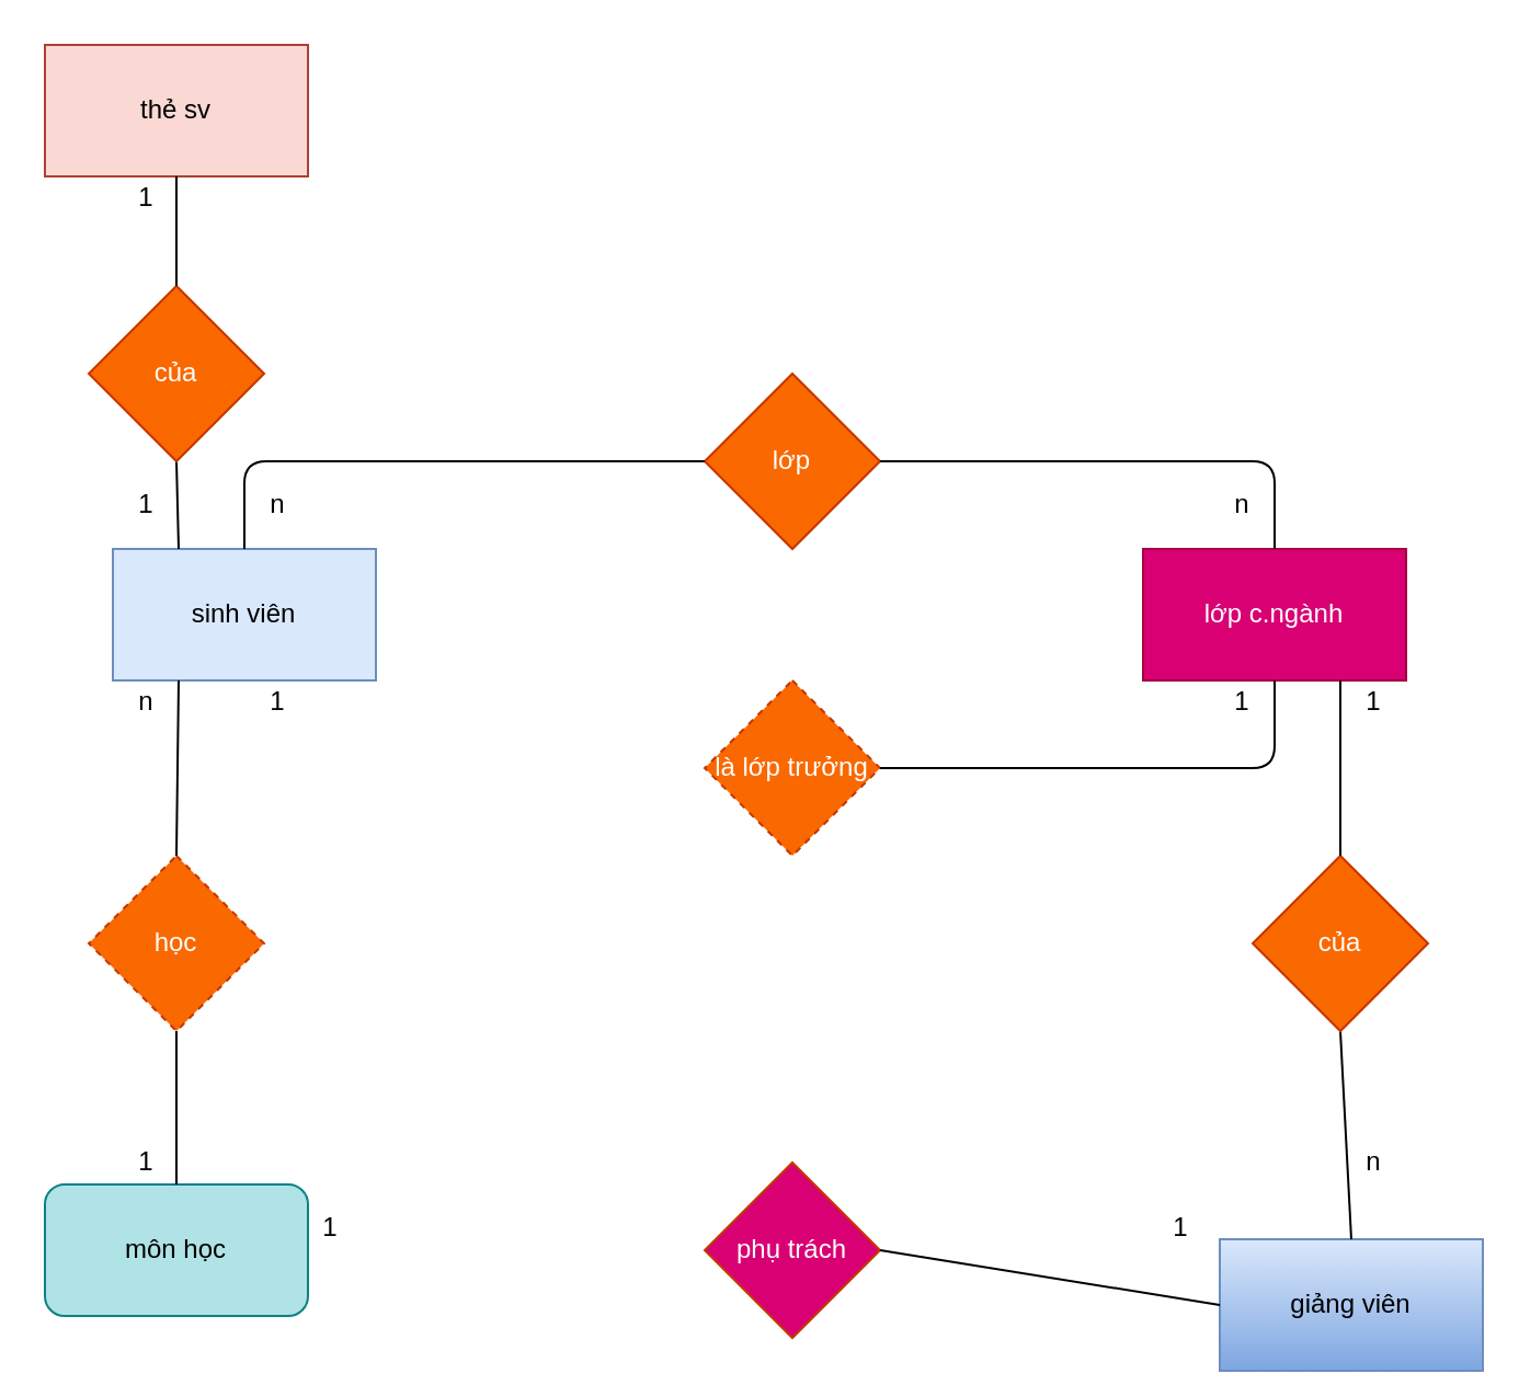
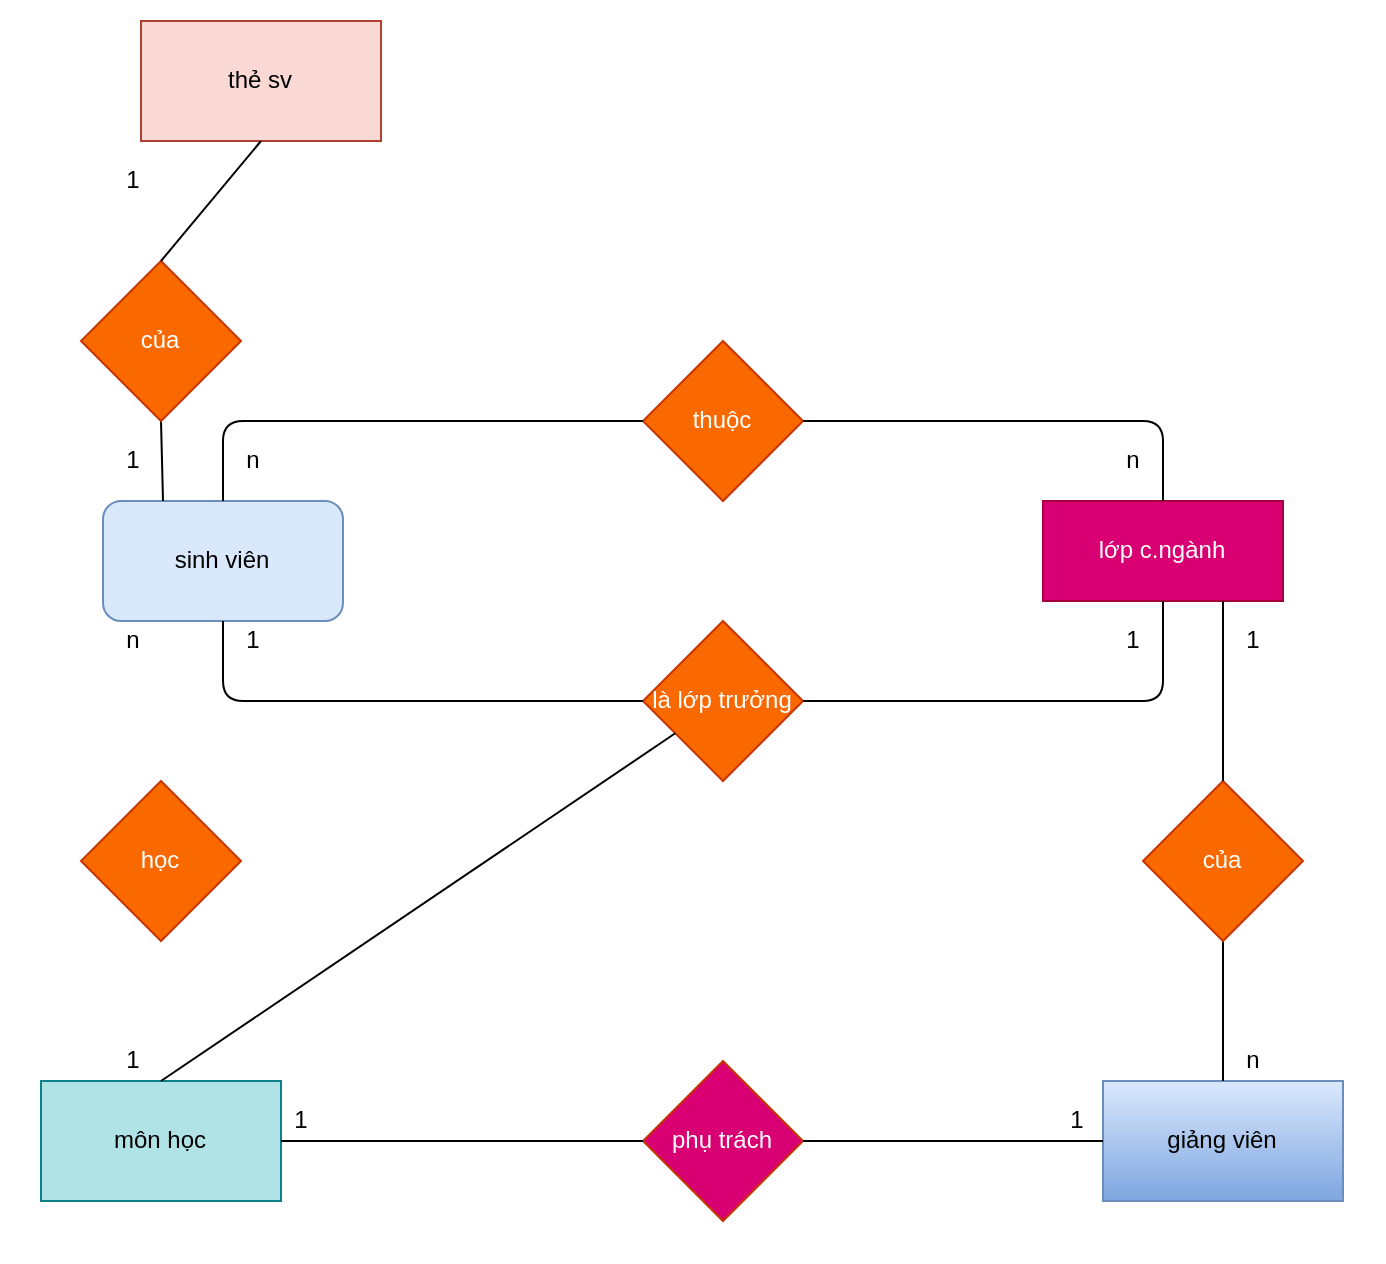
- <mxCell id="10" value="thẻ sv" style="whiteSpace=wrap;html=1;fillColor=#fad9d5;strokeColor=#ae4132;" vertex="1" parent="1"><mxGeometry x="20" y="20" width="120" height="60" as="geometry" /></mxCell>
+ <mxCell id="10" value="thẻ sv" style="whiteSpace=wrap;html=1;fillColor=#fad9d5;strokeColor=#ae4132;" vertex="1" parent="1"><mxGeometry x="70" y="10" width="120" height="60" as="geometry" /></mxCell>
- <mxCell id="3" value="lớp" style="rhombus;whiteSpace=wrap;html=1;fillColor=#fa6800;strokeColor=#C73500;fontColor=#ffffff;" vertex="1" parent="1"><mxGeometry x="321" y="170" width="80" height="80" as="geometry" /></mxCell>
+ <mxCell id="3" value="thuộc" style="rhombus;whiteSpace=wrap;html=1;fillColor=#fa6800;strokeColor=#C73500;fontColor=#ffffff;" vertex="1" parent="1"><mxGeometry x="321" y="170" width="80" height="80" as="geometry" /></mxCell>
- <mxCell id="2" value="sinh viên" style="whiteSpace=wrap;html=1;fillColor=#dae8fc;strokeColor=#6c8ebf;" vertex="1" parent="1"><mxGeometry x="51" y="250" width="120" height="60" as="geometry" /></mxCell>
+ <mxCell id="2" value="sinh viên" style="whiteSpace=wrap;html=1;fillColor=#dae8fc;strokeColor=#6c8ebf;rounded=1;" vertex="1" parent="1"><mxGeometry x="51" y="250" width="120" height="60" as="geometry" /></mxCell>
- <mxCell id="4" value="lớp c.ngành" style="whiteSpace=wrap;html=1;fillColor=#d80073;strokeColor=#A50040;fontColor=#ffffff;" vertex="1" parent="1"><mxGeometry x="521" y="250" width="120" height="60" as="geometry" /></mxCell>
+ <mxCell id="4" value="lớp c.ngành" style="whiteSpace=wrap;html=1;fillColor=#d80073;strokeColor=#A50040;fontColor=#ffffff;" vertex="1" parent="1"><mxGeometry x="521" y="250" width="120" height="50" as="geometry" /></mxCell>
- <mxCell id="16" value="" style="endArrow=none;html=1;entryX=0.25;entryY=1;entryDx=0;entryDy=0;exitX=0.5;exitY=0;exitDx=0;exitDy=0;" edge="1" parent="1" source="15" target="2"><mxGeometry width="50" height="50" relative="1" as="geometry"><mxPoint x="-14" y="360" as="sourcePoint" /><mxPoint x="36" y="310" as="targetPoint" /><Array as="points" /></mxGeometry></mxCell>
+ <mxCell id="8" value="" style="endArrow=none;html=1;exitX=0.5;exitY=1;exitDx=0;exitDy=0;entryX=0;entryY=0.5;entryDx=0;entryDy=0;" edge="1" parent="1" source="2" target="5"><mxGeometry width="50" height="50" relative="1" as="geometry"><mxPoint x="151" y="390" as="sourcePoint" /><mxPoint x="201" y="340" as="targetPoint" /><Array as="points"><mxPoint x="111" y="350" /></Array></mxGeometry></mxCell>
- <mxCell id="5" value="là lớp trưởng" style="rhombus;whiteSpace=wrap;html=1;fillColor=#fa6800;strokeColor=#C73500;fontColor=#ffffff;dashed=1;" vertex="1" parent="1"><mxGeometry x="321" y="310" width="80" height="80" as="geometry" /></mxCell>
+ <mxCell id="5" value="là lớp trưởng" style="rhombus;whiteSpace=wrap;html=1;fillColor=#fa6800;strokeColor=#C73500;fontColor=#ffffff;" vertex="1" parent="1"><mxGeometry x="321" y="310" width="80" height="80" as="geometry" /></mxCell>
- <mxCell id="15" value="học" style="rhombus;whiteSpace=wrap;html=1;fillColor=#fa6800;strokeColor=#C73500;fontColor=#ffffff;dashed=1;" vertex="1" parent="1"><mxGeometry x="40" y="390" width="80" height="80" as="geometry" /></mxCell>
+ <mxCell id="15" value="học" style="rhombus;whiteSpace=wrap;html=1;fillColor=#fa6800;strokeColor=#C73500;fontColor=#ffffff;" vertex="1" parent="1"><mxGeometry x="40" y="390" width="80" height="80" as="geometry" /></mxCell>
- <mxCell id="29" value="" style="endArrow=none;html=1;entryX=0.5;entryY=1;entryDx=0;entryDy=0;exitX=0.5;exitY=0;exitDx=0;exitDy=0;" edge="1" parent="1" source="11" target="15"><mxGeometry width="50" height="50" relative="1" as="geometry"><mxPoint x="-14" y="590" as="sourcePoint" /><mxPoint x="36" y="540" as="targetPoint" /></mxGeometry></mxCell>
+ <mxCell id="29" value="" style="endArrow=none;html=1;exitX=0.5;exitY=0;exitDx=0;exitDy=0;" edge="1" parent="1" source="11" target="5"><mxGeometry width="50" height="50" relative="1" as="geometry"><mxPoint x="-14" y="590" as="sourcePoint" /><mxPoint x="36" y="540" as="targetPoint" /></mxGeometry></mxCell>
- <mxCell id="11" value="môn học" style="whiteSpace=wrap;html=1;fillColor=#b0e3e6;strokeColor=#0e8088;rounded=1;" vertex="1" parent="1"><mxGeometry x="20" y="540" width="120" height="60" as="geometry" /></mxCell>
+ <mxCell id="11" value="môn học" style="whiteSpace=wrap;html=1;fillColor=#b0e3e6;strokeColor=#0e8088;" vertex="1" parent="1"><mxGeometry x="20" y="540" width="120" height="60" as="geometry" /></mxCell>
+ <mxCell id="18" value="" style="endArrow=none;html=1;exitX=1;exitY=0.5;exitDx=0;exitDy=0;entryX=0;entryY=0.5;entryDx=0;entryDy=0;" edge="1" parent="1" source="11" target="17"><mxGeometry width="50" height="50" relative="1" as="geometry"><mxPoint x="496" y="630" as="sourcePoint" /><mxPoint x="546" y="580" as="targetPoint" /></mxGeometry></mxCell>
- <mxCell id="12" value="giảng viên" style="whiteSpace=wrap;html=1;gradientColor=#7ea6e0;fillColor=#dae8fc;strokeColor=#6c8ebf;" vertex="1" parent="1"><mxGeometry x="556" y="565" width="120" height="60" as="geometry" /></mxCell>
+ <mxCell id="12" value="giảng viên" style="whiteSpace=wrap;html=1;gradientColor=#7ea6e0;fillColor=#dae8fc;strokeColor=#6c8ebf;" vertex="1" parent="1"><mxGeometry x="551" y="540" width="120" height="60" as="geometry" /></mxCell>
